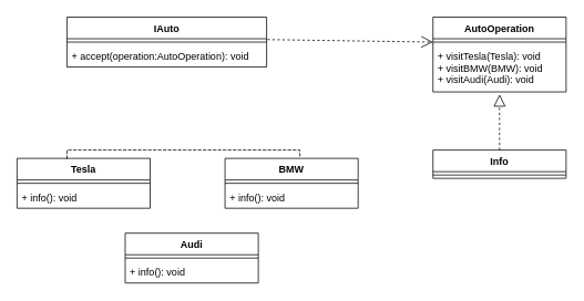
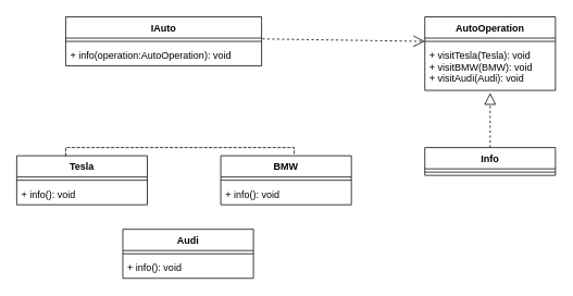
- <mxCell id="4" value="+ accept(operation:AutoOperation): void" style="text;strokeColor=none;fillColor=none;align=left;verticalAlign=top;spacingLeft=4;spacingRight=4;overflow=hidden;rotatable=0;points=[[0,0.5],[1,0.5]];portConstraint=eastwest;" vertex="1" parent="2"><mxGeometry y="34" width="240" height="26" as="geometry" /></mxCell>
+ <mxCell id="4" value="+ info(operation:AutoOperation): void" style="text;strokeColor=none;fillColor=none;align=left;verticalAlign=top;spacingLeft=4;spacingRight=4;overflow=hidden;rotatable=0;points=[[0,0.5],[1,0.5]];portConstraint=eastwest;" vertex="1" parent="2"><mxGeometry y="34" width="240" height="26" as="geometry" /></mxCell>
